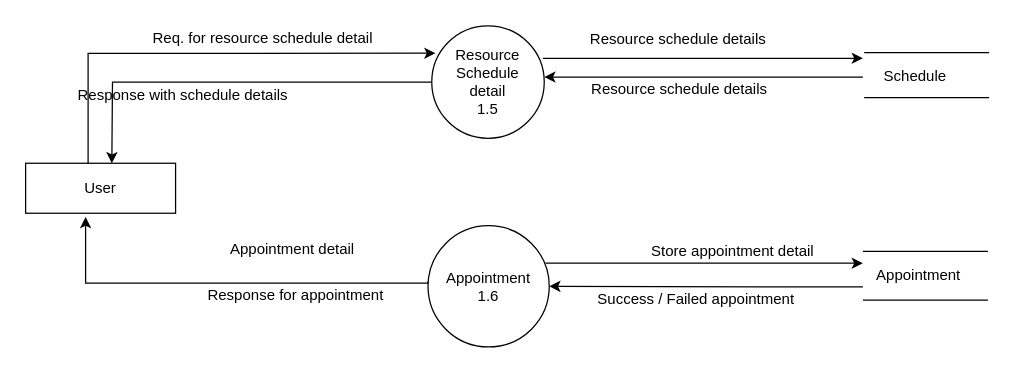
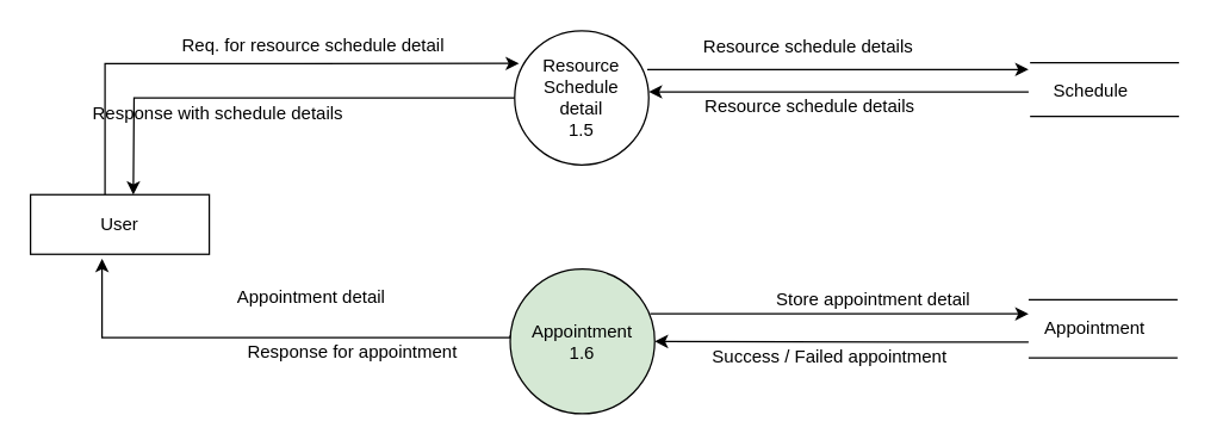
- <mxCell id="19" value="Appointment detail" style="text;html=1;resizable=0;points=[];autosize=1;align=left;verticalAlign=top;spacingTop=-4;" vertex="1" parent="1"><mxGeometry x="182" y="189" width="130" height="20" as="geometry" /></mxCell>
+ <mxCell id="19" value="Appointment detail" style="text;html=1;resizable=0;points=[];autosize=1;align=left;verticalAlign=top;spacingTop=-4;" vertex="1" parent="1"><mxGeometry x="157" y="189" width="130" height="20" as="geometry" /></mxCell>
- <mxCell id="14" value="&lt;div&gt;Appointment&lt;/div&gt;&lt;div&gt;1.6&lt;br&gt;&lt;/div&gt;" style="ellipse;whiteSpace=wrap;html=1;aspect=fixed;" vertex="1" parent="1"><mxGeometry x="342" y="180" width="97" height="97" as="geometry" /></mxCell>
+ <mxCell id="14" value="&lt;div&gt;Appointment&lt;/div&gt;&lt;div&gt;1.6&lt;br&gt;&lt;/div&gt;" style="ellipse;whiteSpace=wrap;html=1;aspect=fixed;fillColor=#d5e8d4;" vertex="1" parent="1"><mxGeometry x="342" y="180" width="97" height="97" as="geometry" /></mxCell>
